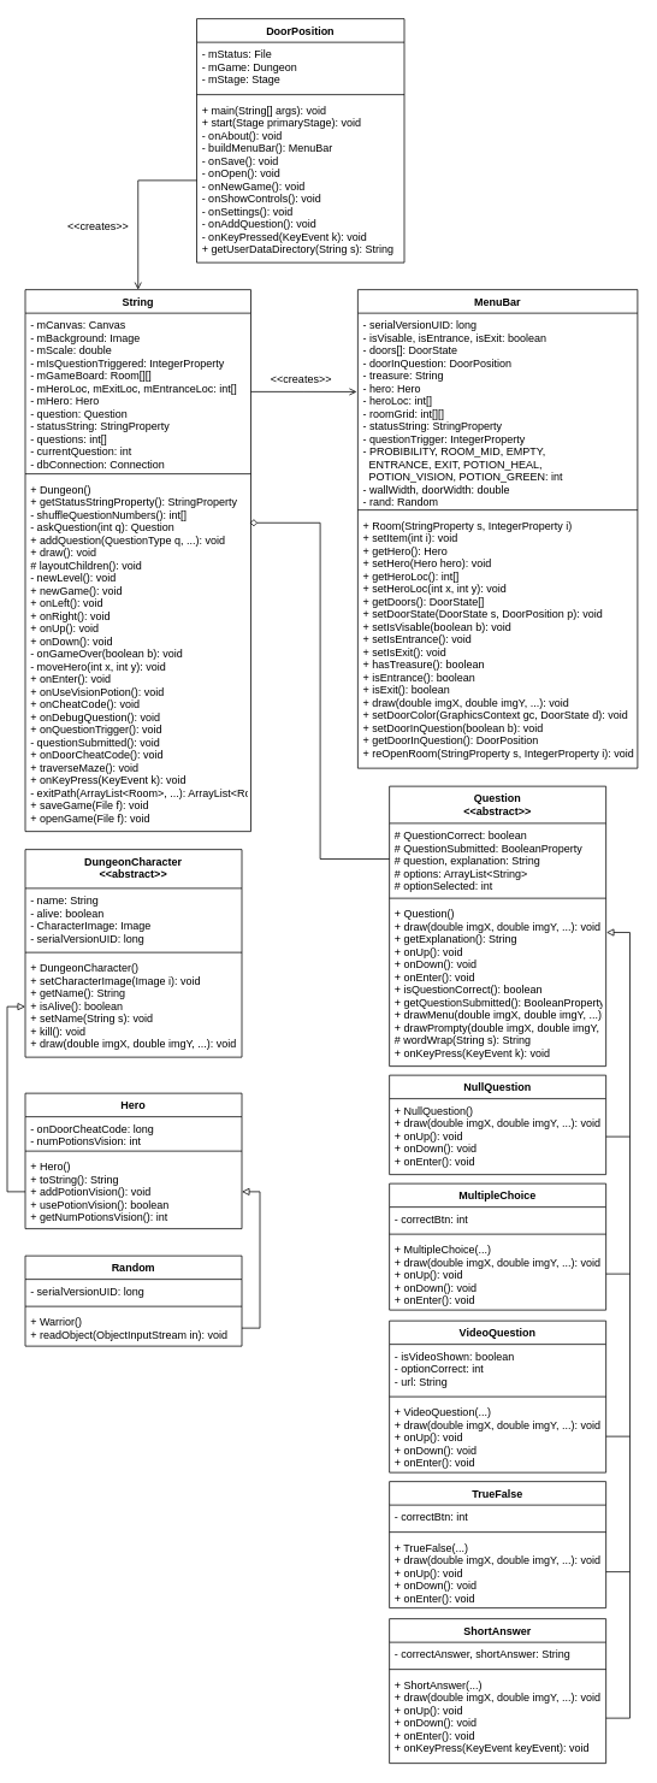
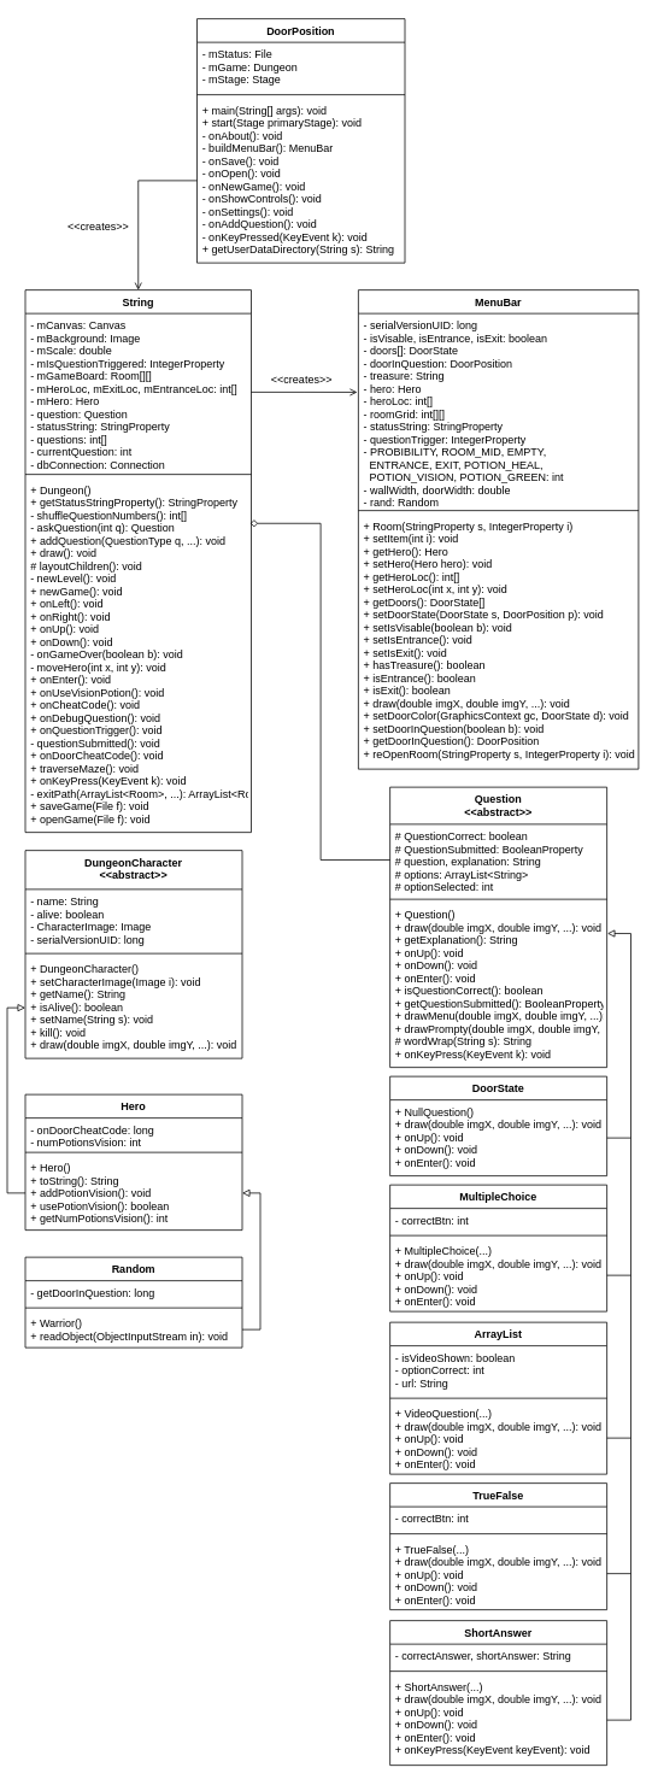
- <mxCell id="26" value="NullQuestion" style="swimlane;fontStyle=1;align=center;verticalAlign=top;childLayout=stackLayout;horizontal=1;startSize=26;horizontalStack=0;resizeParent=1;resizeParentMax=0;resizeLast=0;collapsible=1;marginBottom=0;" vertex="1" parent="1"><mxGeometry x="424" y="1190" width="240" height="110" as="geometry" /></mxCell>
+ <mxCell id="26" value="DoorState" style="swimlane;fontStyle=1;align=center;verticalAlign=top;childLayout=stackLayout;horizontal=1;startSize=26;horizontalStack=0;resizeParent=1;resizeParentMax=0;resizeLast=0;collapsible=1;marginBottom=0;" vertex="1" parent="1"><mxGeometry x="424" y="1190" width="240" height="110" as="geometry" /></mxCell>
- <mxCell id="45" value="- serialVersionUID: long" style="text;strokeColor=none;fillColor=none;align=left;verticalAlign=top;spacingLeft=4;spacingRight=4;overflow=hidden;rotatable=0;points=[[0,0.5],[1,0.5]];portConstraint=eastwest;" vertex="1" parent="44"><mxGeometry y="26" width="240" height="26" as="geometry" /></mxCell>
+ <mxCell id="45" value="- getDoorInQuestion: long" style="text;strokeColor=none;fillColor=none;align=left;verticalAlign=top;spacingLeft=4;spacingRight=4;overflow=hidden;rotatable=0;points=[[0,0.5],[1,0.5]];portConstraint=eastwest;" vertex="1" parent="44"><mxGeometry y="26" width="240" height="26" as="geometry" /></mxCell>
- <mxCell id="40" value="VideoQuestion" style="swimlane;fontStyle=1;align=center;verticalAlign=top;childLayout=stackLayout;horizontal=1;startSize=26;horizontalStack=0;resizeParent=1;resizeParentMax=0;resizeLast=0;collapsible=1;marginBottom=0;" vertex="1" parent="1"><mxGeometry x="424" y="1462" width="240" height="168" as="geometry" /></mxCell>
+ <mxCell id="40" value="ArrayList" style="swimlane;fontStyle=1;align=center;verticalAlign=top;childLayout=stackLayout;horizontal=1;startSize=26;horizontalStack=0;resizeParent=1;resizeParentMax=0;resizeLast=0;collapsible=1;marginBottom=0;" vertex="1" parent="1"><mxGeometry x="424" y="1462" width="240" height="168" as="geometry" /></mxCell>
